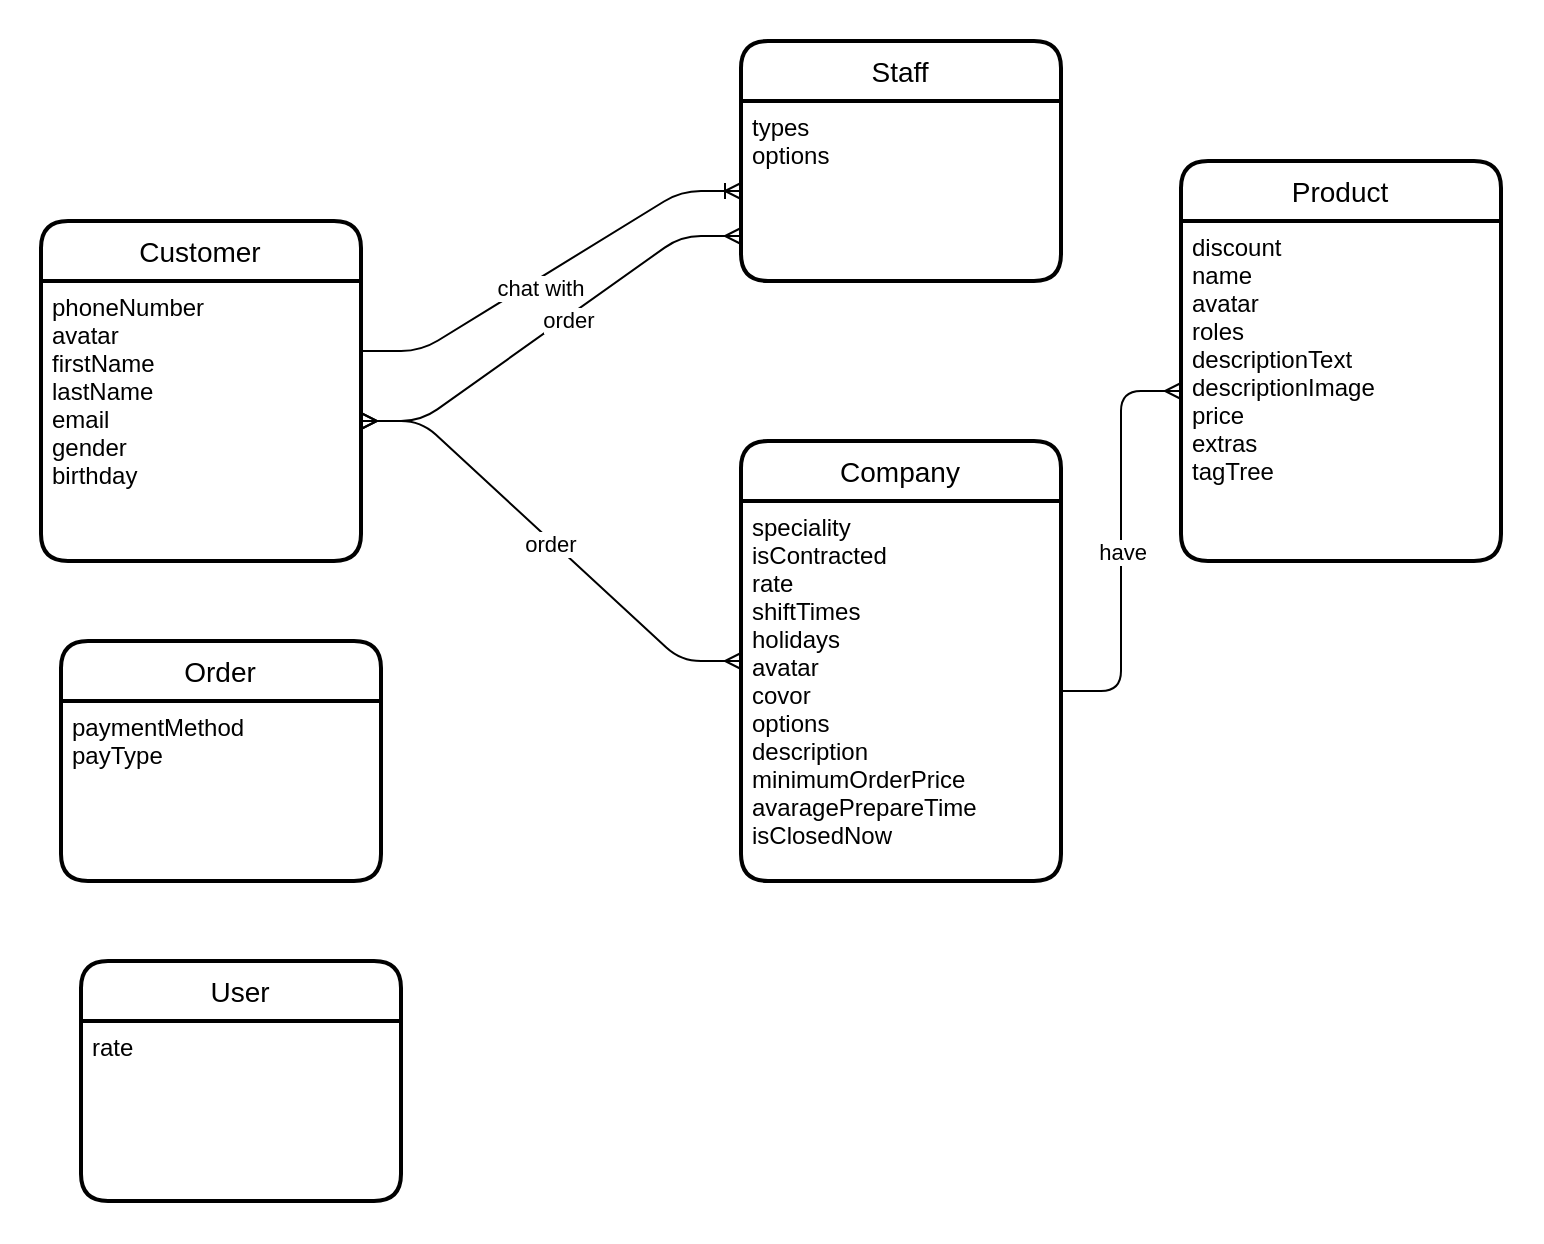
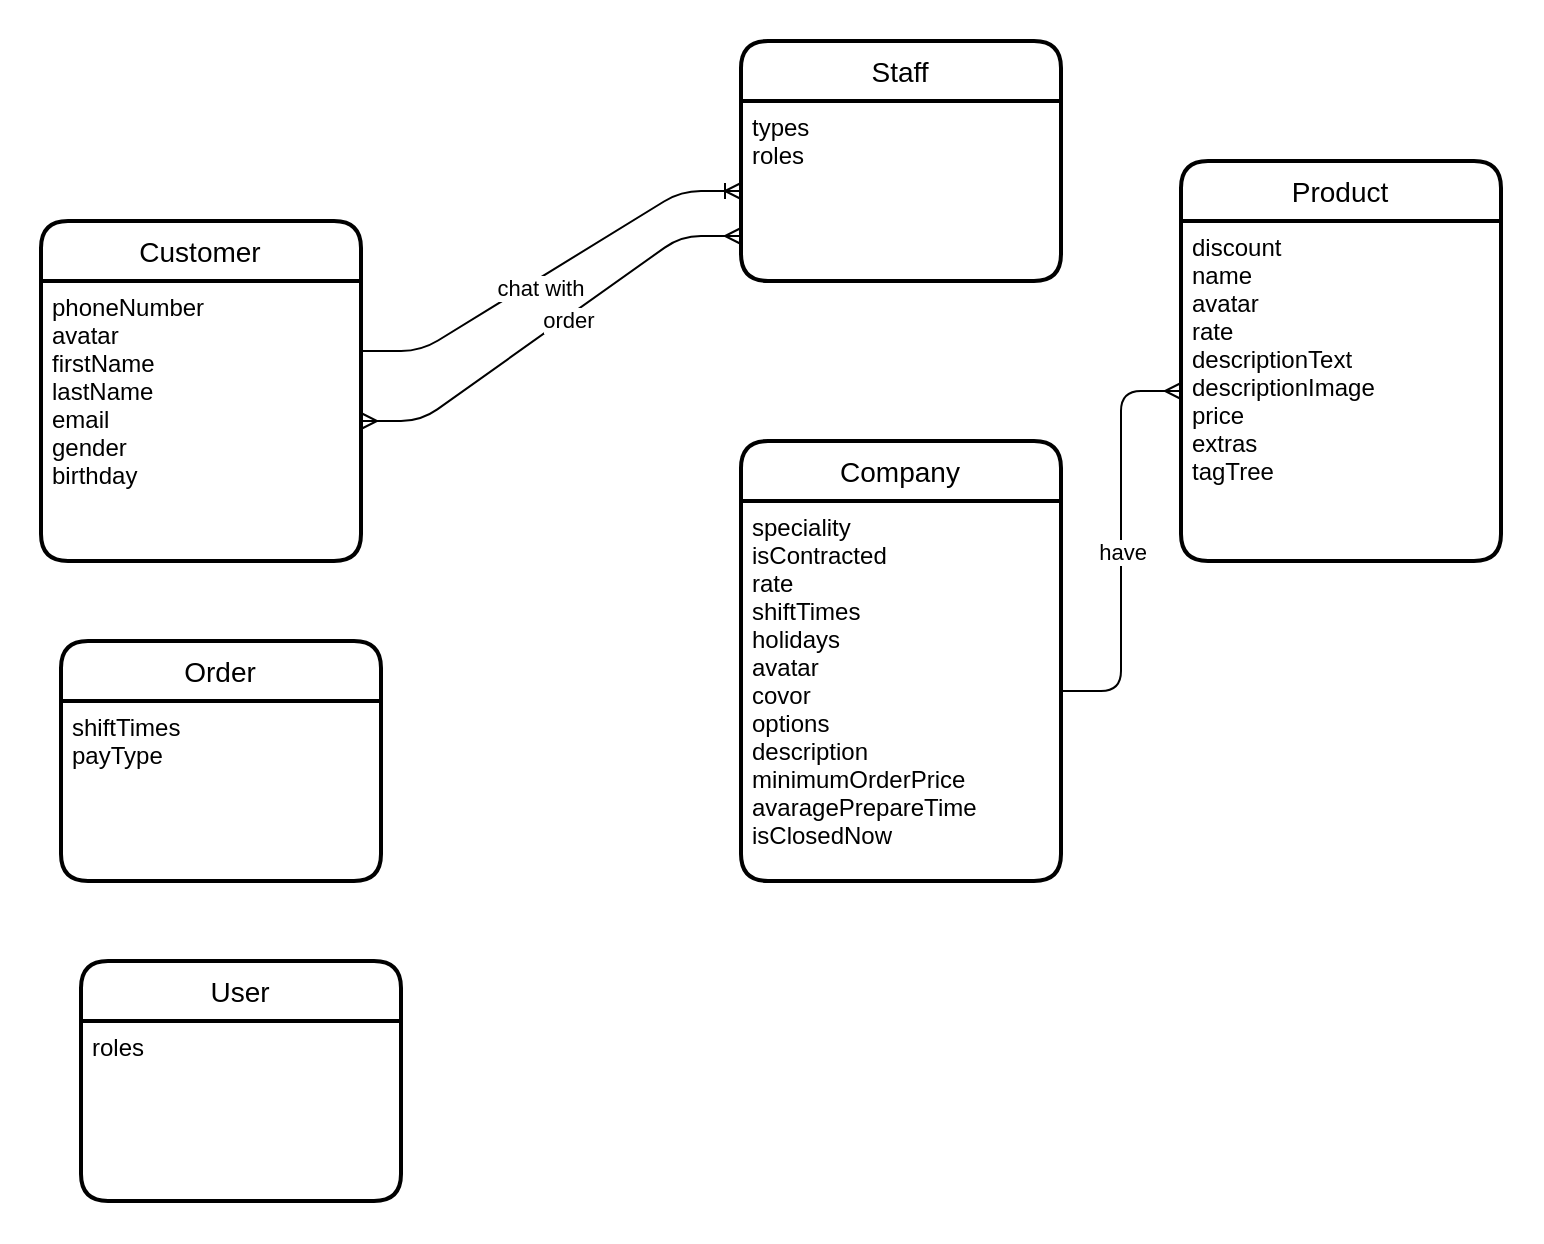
- <mxCell id="9" value="types&#10;options" style="align=left;strokeColor=none;fillColor=none;spacingLeft=4;fontSize=12;verticalAlign=top;resizable=0;rotatable=0;part=1;rounded=1;" parent="8" vertex="1"><mxGeometry y="30" width="160" height="90" as="geometry" /></mxCell>
+ <mxCell id="9" value="types&#10;roles" style="align=left;strokeColor=none;fillColor=none;spacingLeft=4;fontSize=12;verticalAlign=top;resizable=0;rotatable=0;part=1;rounded=1;" parent="8" vertex="1"><mxGeometry y="30" width="160" height="90" as="geometry" /></mxCell>
- <mxCell id="17" value="discount&#10;name&#10;avatar&#10;roles&#10;descriptionText&#10;descriptionImage&#10;price&#10;extras&#10;tagTree" style="align=left;strokeColor=none;fillColor=none;spacingLeft=4;fontSize=12;verticalAlign=top;resizable=0;rotatable=0;part=1;rounded=1;" parent="16" vertex="1"><mxGeometry y="30" width="160" height="170" as="geometry" /></mxCell>
+ <mxCell id="17" value="discount&#10;name&#10;avatar&#10;rate&#10;descriptionText&#10;descriptionImage&#10;price&#10;extras&#10;tagTree" style="align=left;strokeColor=none;fillColor=none;spacingLeft=4;fontSize=12;verticalAlign=top;resizable=0;rotatable=0;part=1;rounded=1;" parent="16" vertex="1"><mxGeometry y="30" width="160" height="170" as="geometry" /></mxCell>
- <mxCell id="2" value="" style="edgeStyle=entityRelationEdgeStyle;fontSize=12;html=1;endArrow=ERmany;startArrow=ERmany;exitX=1;exitY=0.5;exitDx=0;exitDy=0;entryX=0;entryY=0.5;entryDx=0;entryDy=0;" parent="1" source="7" target="4" edge="1"><mxGeometry width="100" height="100" relative="1" as="geometry"><mxPoint x="330" y="370" as="sourcePoint" /><mxPoint x="430" y="270" as="targetPoint" /></mxGeometry></mxCell>
- <mxCell id="3" value="order" style="edgeLabel;html=1;align=center;verticalAlign=middle;resizable=0;points=[];" parent="2" vertex="1" connectable="0"><mxGeometry x="0.006" y="-1" relative="1" as="geometry"><mxPoint as="offset" /></mxGeometry></mxCell>
- <mxCell id="13" value="paymentMethod&#10;payType" style="align=left;strokeColor=none;fillColor=none;spacingLeft=4;fontSize=12;verticalAlign=top;resizable=0;rotatable=0;part=1;rounded=1;" parent="12" vertex="1"><mxGeometry y="30" width="160" height="90" as="geometry" /></mxCell>
+ <mxCell id="13" value="shiftTimes&#10;payType" style="align=left;strokeColor=none;fillColor=none;spacingLeft=4;fontSize=12;verticalAlign=top;resizable=0;rotatable=0;part=1;rounded=1;" parent="12" vertex="1"><mxGeometry y="30" width="160" height="90" as="geometry" /></mxCell>
- <mxCell id="21" value="rate" style="align=left;strokeColor=none;fillColor=none;spacingLeft=4;fontSize=12;verticalAlign=top;resizable=0;rotatable=0;part=1;rounded=1;" parent="20" vertex="1"><mxGeometry y="30" width="160" height="90" as="geometry" /></mxCell>
+ <mxCell id="21" value="roles" style="align=left;strokeColor=none;fillColor=none;spacingLeft=4;fontSize=12;verticalAlign=top;resizable=0;rotatable=0;part=1;rounded=1;" parent="20" vertex="1"><mxGeometry y="30" width="160" height="90" as="geometry" /></mxCell>
